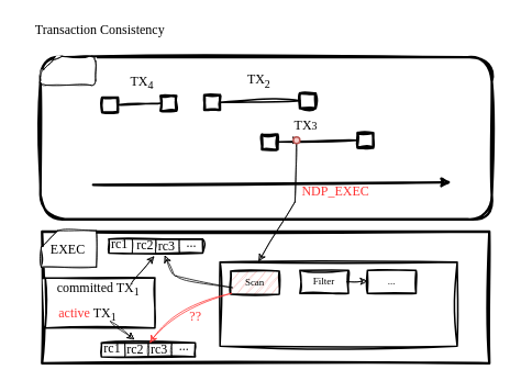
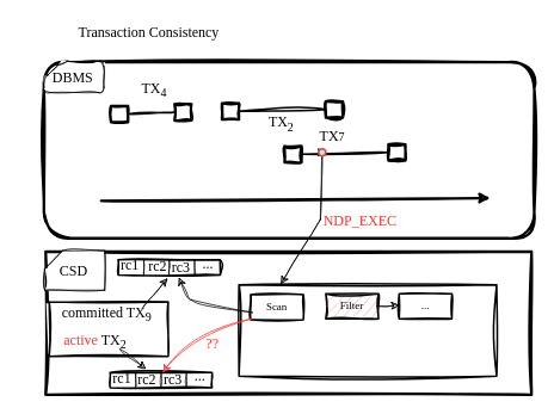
- <mxCell id="54" value="&lt;span style=&quot;font-size: 16px;&quot;&gt;&lt;font color=&quot;#000000&quot;&gt;Transaction Consistency&lt;/font&gt;&lt;br&gt;&lt;/span&gt;" style="text;html=1;align=center;verticalAlign=middle;resizable=0;points=[];autosize=1;strokeColor=none;fillColor=none;fontFamily=Comic Sans MS;fontColor=#FF3333;" vertex="1" parent="1"><mxGeometry x="20" y="20" width="199" height="31" as="geometry" /></mxCell>
+ <mxCell id="54" value="&lt;span style=&quot;font-size: 16px;&quot;&gt;&lt;font color=&quot;#000000&quot;&gt;Transaction Consistency&lt;/font&gt;&lt;br&gt;&lt;/span&gt;" style="text;html=1;align=center;verticalAlign=middle;resizable=0;points=[];autosize=1;strokeColor=none;fillColor=none;fontFamily=Comic Sans MS;fontColor=#FF3333;" vertex="1" parent="1"><mxGeometry x="65" y="20" width="199" height="31" as="geometry" /></mxCell>
+ <mxCell id="19" value="&lt;span style=&quot;font-size: 16px;&quot;&gt;DBMS&lt;/span&gt;" style="text;html=1;align=center;verticalAlign=middle;resizable=0;points=[];autosize=1;strokeColor=none;fillColor=none;fontFamily=Comic Sans MS;" vertex="1" parent="1"><mxGeometry x="47" y="70" width="65" height="31" as="geometry" /></mxCell>
- <mxCell id="15" value="&lt;font style=&quot;font-size: 16px;&quot;&gt;TX&lt;sub&gt;2&lt;/sub&gt;&lt;/font&gt;" style="text;html=1;align=center;verticalAlign=middle;resizable=0;points=[];autosize=1;strokeColor=none;fillColor=none;fontFamily=Comic Sans MS;" vertex="1" parent="1"><mxGeometry x="288" y="80" width="49" height="35" as="geometry" /></mxCell>
+ <mxCell id="15" value="&lt;font style=&quot;font-size: 16px;&quot;&gt;TX&lt;sub&gt;2&lt;/sub&gt;&lt;/font&gt;" style="text;html=1;align=center;verticalAlign=middle;resizable=0;points=[];autosize=1;strokeColor=none;fillColor=none;fontFamily=Comic Sans MS;" vertex="1" parent="1"><mxGeometry x="288" y="120" width="49" height="35" as="geometry" /></mxCell>
- <mxCell id="16" value="&lt;font style=&quot;font-size: 16px;&quot;&gt;TX&lt;/font&gt;&lt;font style=&quot;font-size: 13.333px;&quot;&gt;3&lt;/font&gt;" style="text;html=1;align=center;verticalAlign=middle;resizable=0;points=[];autosize=1;strokeColor=none;fillColor=none;fontFamily=Comic Sans MS;" vertex="1" parent="1"><mxGeometry x="345" y="135" width="49" height="31" as="geometry" /></mxCell>
+ <mxCell id="16" value="&lt;font style=&quot;font-size: 16px;&quot;&gt;TX&lt;/font&gt;&lt;font style=&quot;font-size: 13.333px;&quot;&gt;7&lt;/font&gt;" style="text;html=1;align=center;verticalAlign=middle;resizable=0;points=[];autosize=1;strokeColor=none;fillColor=none;fontFamily=Comic Sans MS;" vertex="1" parent="1"><mxGeometry x="345" y="135" width="49" height="31" as="geometry" /></mxCell>
- <mxCell id="22" value="&lt;span style=&quot;font-size: 16px;&quot;&gt;NDP_EXEC&lt;br&gt;&lt;/span&gt;" style="text;html=1;align=center;verticalAlign=middle;resizable=0;points=[];autosize=1;strokeColor=none;fillColor=none;fontFamily=Comic Sans MS;fontColor=#FF3333;" vertex="1" parent="1"><mxGeometry x="355" y="215" width="102" height="31" as="geometry" /></mxCell>
+ <mxCell id="22" value="&lt;span style=&quot;font-size: 16px;&quot;&gt;NDP_EXEC&lt;br&gt;&lt;/span&gt;" style="text;html=1;align=center;verticalAlign=middle;resizable=0;points=[];autosize=1;strokeColor=none;fillColor=none;fontFamily=Comic Sans MS;fontColor=#FF3333;" vertex="1" parent="1"><mxGeometry x="350" y="230" width="102" height="31" as="geometry" /></mxCell>
- <mxCell id="20" value="&lt;span style=&quot;font-size: 16px;&quot;&gt;EXEC&lt;/span&gt;" style="text;html=1;align=center;verticalAlign=middle;resizable=0;points=[];autosize=1;strokeColor=none;fillColor=none;fontFamily=Comic Sans MS;" vertex="1" parent="1"><mxGeometry x="56" y="286" width="50" height="31" as="geometry" /></mxCell>
+ <mxCell id="20" value="&lt;span style=&quot;font-size: 16px;&quot;&gt;CSD&lt;/span&gt;" style="text;html=1;align=center;verticalAlign=middle;resizable=0;points=[];autosize=1;strokeColor=none;fillColor=none;fontFamily=Comic Sans MS;" vertex="1" parent="1"><mxGeometry x="56" y="286" width="50" height="31" as="geometry" /></mxCell>
- <mxCell id="51" value="&lt;font face=&quot;Comic Sans MS&quot;&gt;Filter&lt;/font&gt;" style="rounded=0;whiteSpace=wrap;html=1;sketch=1;curveFitting=1;jiggle=2;strokeWidth=2;" vertex="1" parent="1"><mxGeometry x="363" y="328" width="59" height="28" as="geometry" /></mxCell>
+ <mxCell id="51" value="&lt;font face=&quot;Comic Sans MS&quot;&gt;Filter&lt;/font&gt;" style="rounded=0;whiteSpace=wrap;html=1;sketch=1;curveFitting=1;jiggle=2;strokeWidth=2;fillColor=#f8cecc;" vertex="1" parent="1"><mxGeometry x="363" y="328" width="59" height="28" as="geometry" /></mxCell>
- <mxCell id="47" value="&lt;font face=&quot;Comic Sans MS&quot;&gt;Scan&lt;/font&gt;" style="rounded=0;whiteSpace=wrap;html=1;sketch=1;curveFitting=1;jiggle=2;strokeWidth=2;fillColor=#f8cecc;" vertex="1" parent="1"><mxGeometry x="279" y="329" width="59" height="28" as="geometry" /></mxCell>
+ <mxCell id="47" value="&lt;font face=&quot;Comic Sans MS&quot;&gt;Scan&lt;/font&gt;" style="rounded=0;whiteSpace=wrap;html=1;sketch=1;curveFitting=1;jiggle=2;strokeWidth=2;" vertex="1" parent="1"><mxGeometry x="279" y="329" width="59" height="28" as="geometry" /></mxCell>
- <mxCell id="26" value="&lt;font style=&quot;font-size: 16px;&quot;&gt;committed TX&lt;sub&gt;1&lt;/sub&gt;&lt;/font&gt;" style="text;html=1;align=center;verticalAlign=middle;resizable=0;points=[];autosize=1;strokeColor=none;fillColor=none;fontFamily=Comic Sans MS;" vertex="1" parent="1"><mxGeometry x="53" y="333" width="130" height="35" as="geometry" /></mxCell>
+ <mxCell id="26" value="&lt;font style=&quot;font-size: 16px;&quot;&gt;committed TX&lt;sub&gt;9&lt;/sub&gt;&lt;/font&gt;" style="text;html=1;align=center;verticalAlign=middle;resizable=0;points=[];autosize=1;strokeColor=none;fillColor=none;fontFamily=Comic Sans MS;" vertex="1" parent="1"><mxGeometry x="53" y="333" width="130" height="35" as="geometry" /></mxCell>
- <mxCell id="27" value="&lt;font style=&quot;font-size: 16px;&quot;&gt;&lt;font color=&quot;#ff3333&quot;&gt;active&lt;/font&gt; TX&lt;sub&gt;1&lt;/sub&gt;&lt;/font&gt;" style="text;html=1;align=center;verticalAlign=middle;resizable=0;points=[];autosize=1;strokeColor=none;fillColor=none;fontFamily=Comic Sans MS;" vertex="1" parent="1"><mxGeometry x="56" y="364" width="98" height="35" as="geometry" /></mxCell>
+ <mxCell id="27" value="&lt;font style=&quot;font-size: 16px;&quot;&gt;&lt;font color=&quot;#ff3333&quot;&gt;active&lt;/font&gt; TX&lt;sub&gt;2&lt;/sub&gt;&lt;/font&gt;" style="text;html=1;align=center;verticalAlign=middle;resizable=0;points=[];autosize=1;strokeColor=none;fillColor=none;fontFamily=Comic Sans MS;" vertex="1" parent="1"><mxGeometry x="56" y="364" width="98" height="35" as="geometry" /></mxCell>
